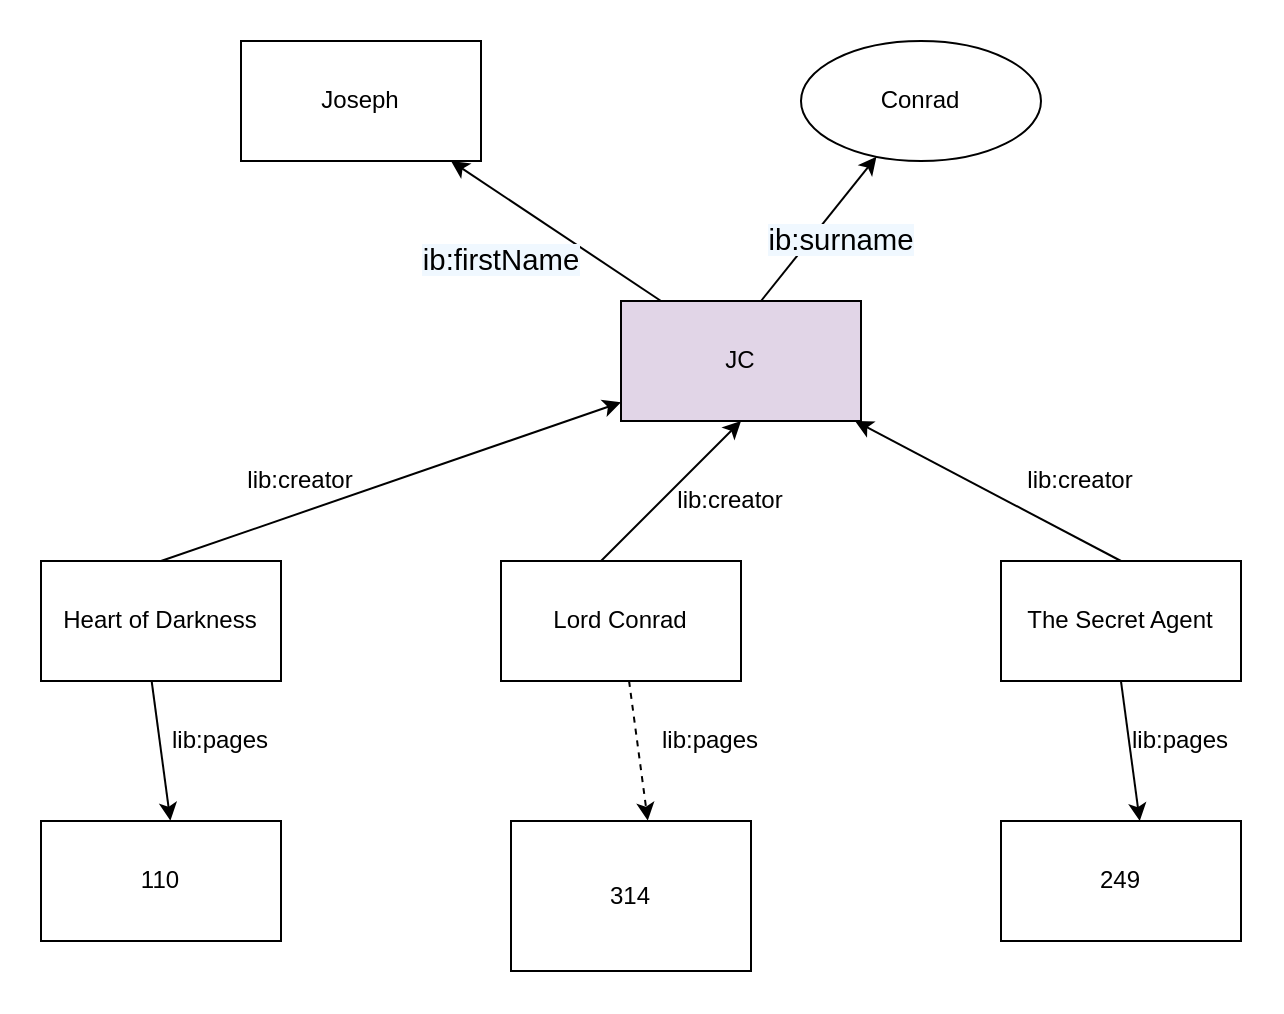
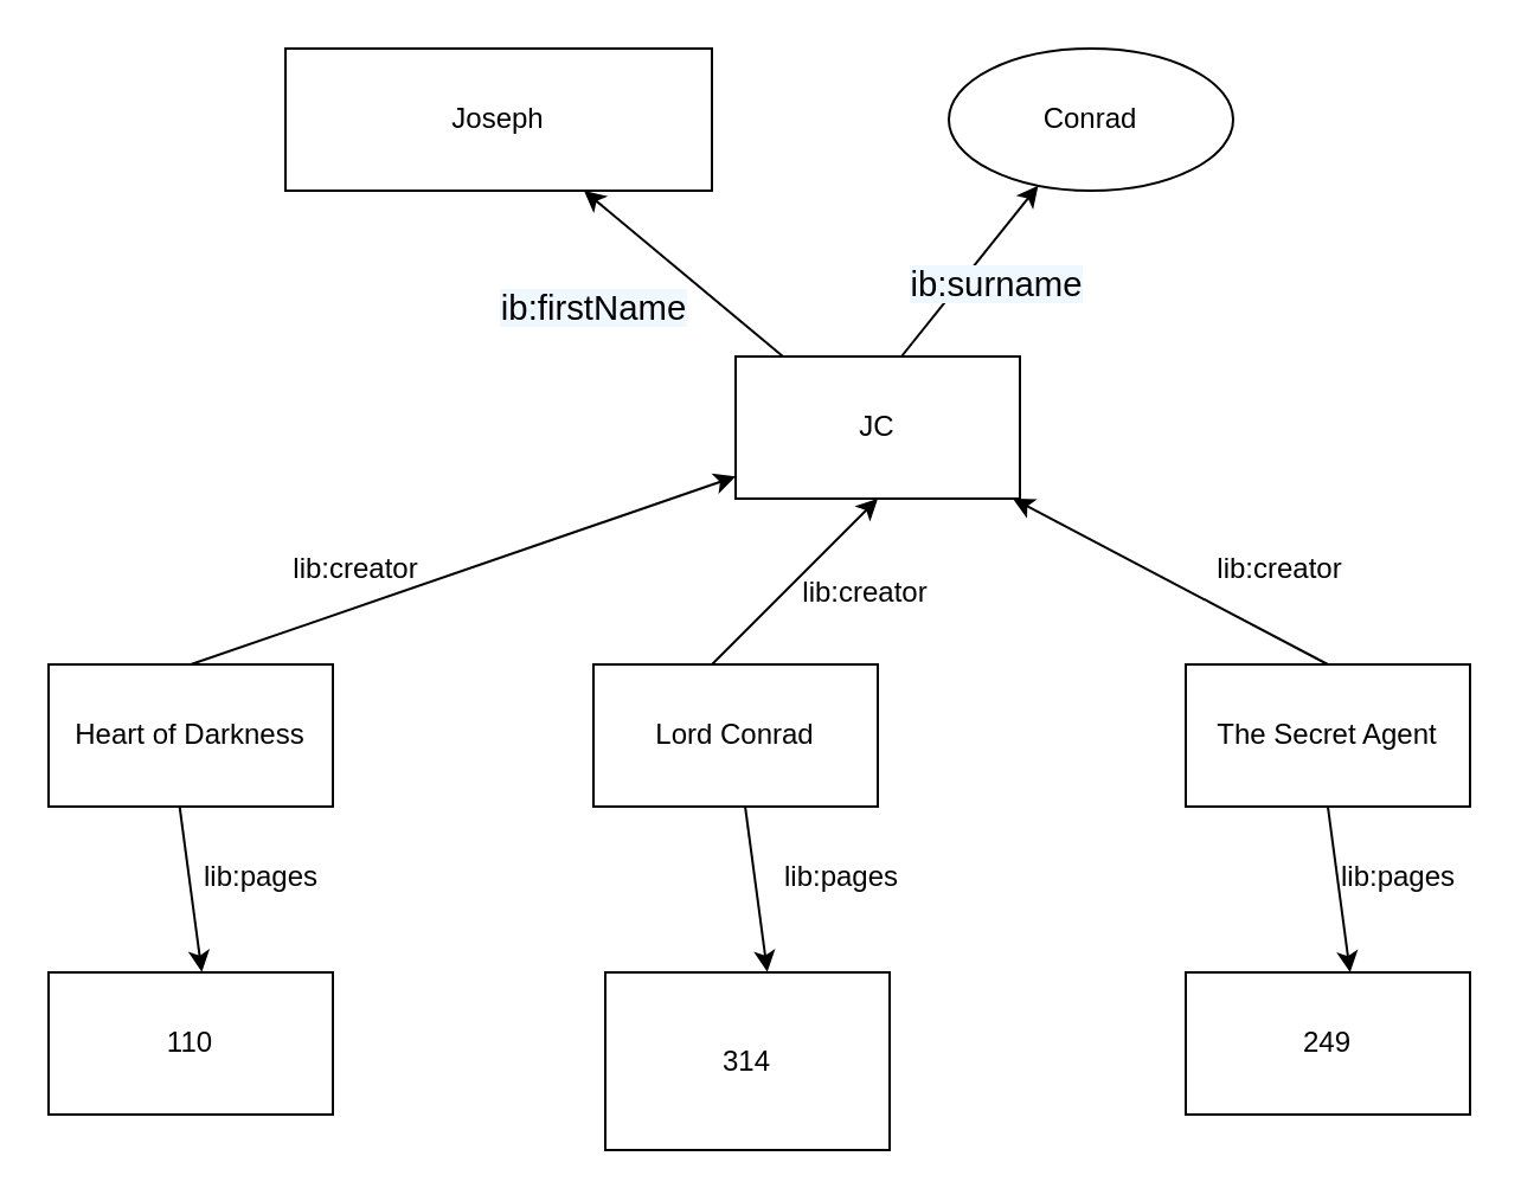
- <mxCell id="3" value="Joseph" style="rounded=0;whiteSpace=wrap;html=1;" vertex="1" parent="1"><mxGeometry x="120" y="20" width="120" height="60" as="geometry" /></mxCell>
+ <mxCell id="3" value="Joseph" style="rounded=0;whiteSpace=wrap;html=1;" vertex="1" parent="1"><mxGeometry x="120" y="20" width="180" height="60" as="geometry" /></mxCell>
- <mxCell id="2" value="JC" style="rounded=0;whiteSpace=wrap;html=1;fillColor=#e1d5e7;" vertex="1" parent="1"><mxGeometry x="310" y="150" width="120" height="60" as="geometry" /></mxCell>
+ <mxCell id="2" value="JC" style="rounded=0;whiteSpace=wrap;html=1;" vertex="1" parent="1"><mxGeometry x="310" y="150" width="120" height="60" as="geometry" /></mxCell>
- <mxCell id="18" value="" style="endArrow=classic;html=1;entryX=0.57;entryY=-0.003;entryDx=0;entryDy=0;entryPerimeter=0;dashed=1;" edge="1" parent="1" source="9" target="12"><mxGeometry width="50" height="50" relative="1" as="geometry"><mxPoint x="323" y="350" as="sourcePoint" /><mxPoint x="420" y="290" as="targetPoint" /></mxGeometry></mxCell>
+ <mxCell id="18" value="" style="endArrow=classic;html=1;entryX=0.57;entryY=-0.003;entryDx=0;entryDy=0;entryPerimeter=0;" edge="1" parent="1" source="9" target="12"><mxGeometry width="50" height="50" relative="1" as="geometry"><mxPoint x="323" y="350" as="sourcePoint" /><mxPoint x="420" y="290" as="targetPoint" /></mxGeometry></mxCell>
